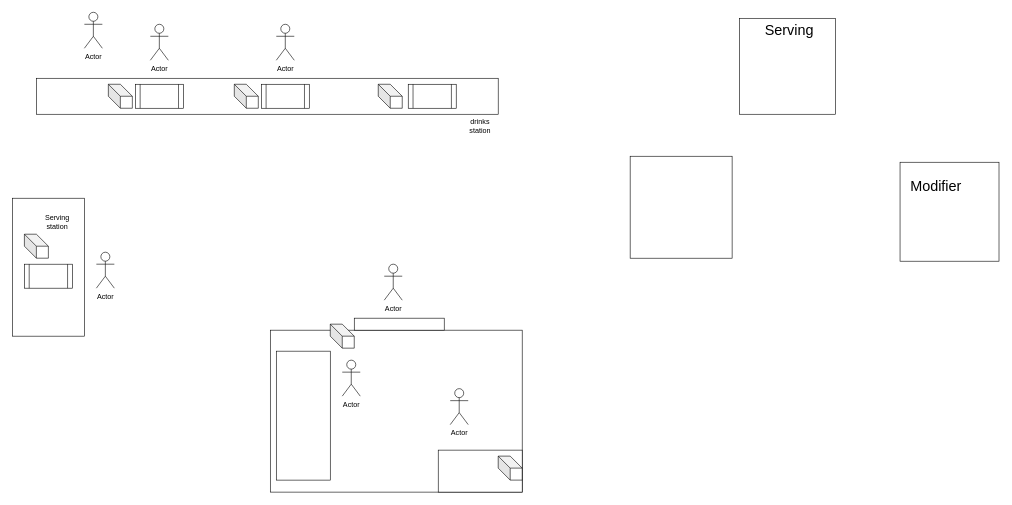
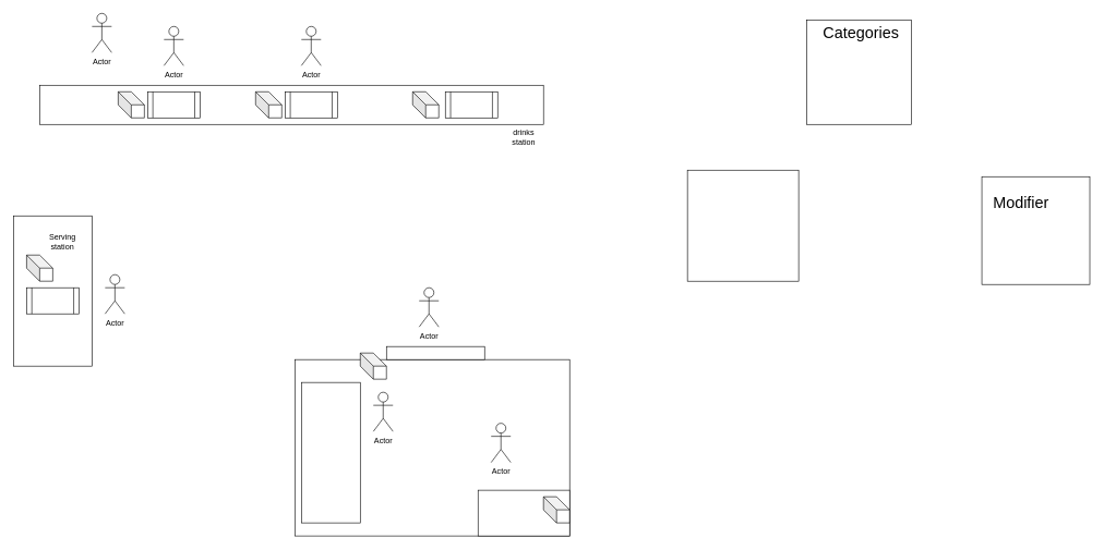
- <mxCell id="29" value="Serving" style="text;html=1;strokeColor=none;fillColor=none;align=center;verticalAlign=middle;whiteSpace=wrap;rounded=0;fontSize=24;" vertex="1" parent="1"><mxGeometry x="1232.5" y="40" width="165" height="20" as="geometry" /></mxCell>
+ <mxCell id="29" value="Categories" style="text;html=1;strokeColor=none;fillColor=none;align=center;verticalAlign=middle;whiteSpace=wrap;rounded=0;fontSize=24;" vertex="1" parent="1"><mxGeometry x="1232.5" y="40" width="165" height="20" as="geometry" /></mxCell>
